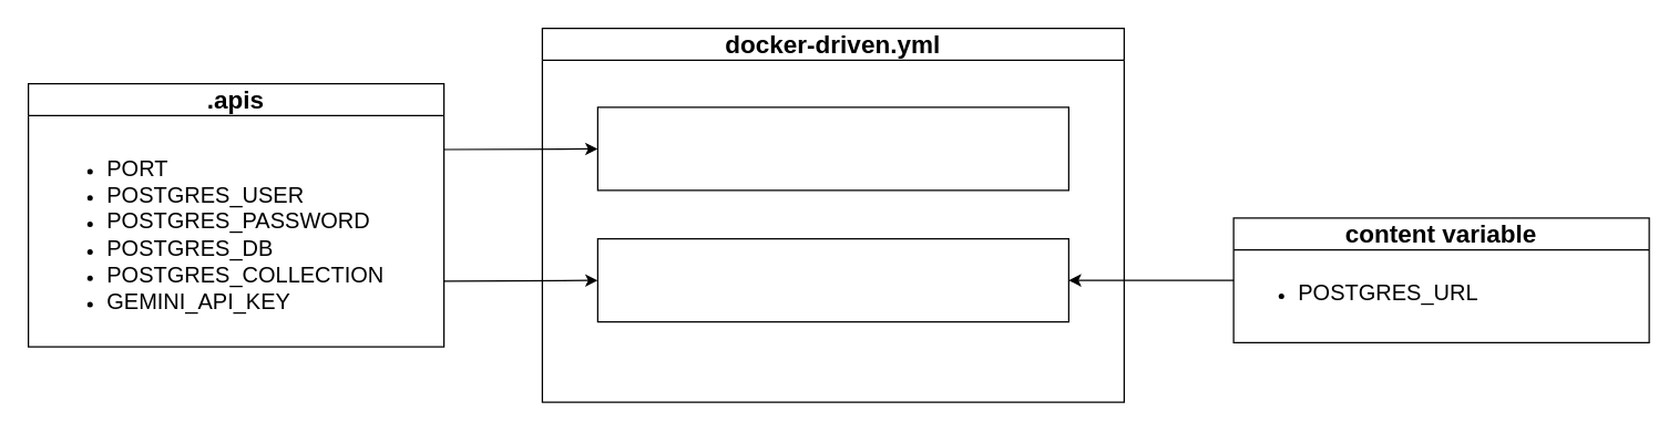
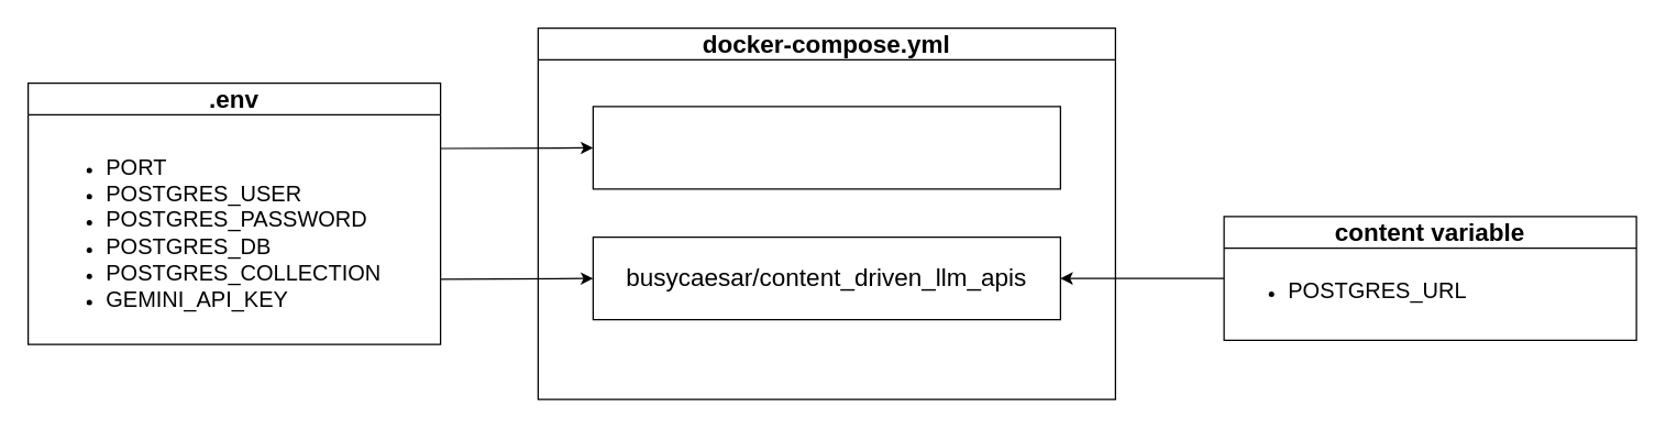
- <mxCell id="14" value="&lt;font style=&quot;font-size: 18px;&quot;&gt;docker-driven.yml&lt;/font&gt;" style="swimlane;whiteSpace=wrap;html=1;" vertex="1" parent="1"><mxGeometry x="391" y="20" width="420" height="270" as="geometry" /></mxCell>
+ <mxCell id="14" value="&lt;font style=&quot;font-size: 18px;&quot;&gt;docker-compose.yml&lt;/font&gt;" style="swimlane;whiteSpace=wrap;html=1;" vertex="1" parent="1"><mxGeometry x="391" y="20" width="420" height="270" as="geometry" /></mxCell>
- <mxCell id="7" value="&lt;font style=&quot;font-size: 18px;&quot;&gt;.apis&lt;/font&gt;" style="swimlane;whiteSpace=wrap;html=1;" vertex="1" parent="1"><mxGeometry x="20" y="60" width="300" height="190" as="geometry" /></mxCell>
+ <mxCell id="7" value="&lt;font style=&quot;font-size: 18px;&quot;&gt;.env&lt;/font&gt;" style="swimlane;whiteSpace=wrap;html=1;" vertex="1" parent="1"><mxGeometry x="20" y="60" width="300" height="190" as="geometry" /></mxCell>
+ <mxCell id="4" value="&lt;font style=&quot;font-size: 18px;&quot;&gt;busycaesar/content_driven_llm_apis&lt;/font&gt;" style="text;html=1;align=center;verticalAlign=middle;whiteSpace=wrap;rounded=0;" vertex="1" parent="2"><mxGeometry x="85" y="15" width="170" height="30" as="geometry" /></mxCell>
